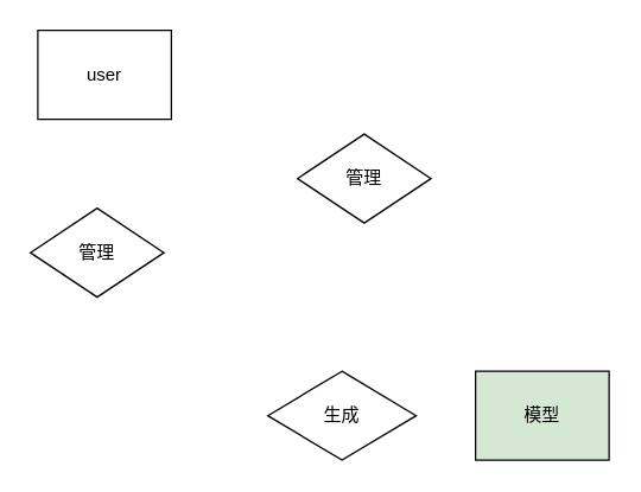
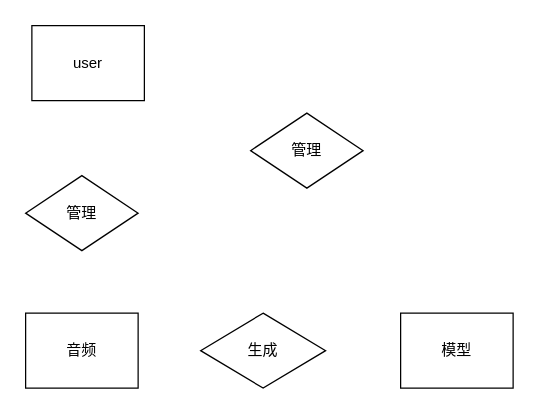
+ <mxCell id="5" value="音频" style="rounded=0;whiteSpace=wrap;html=1;" vertex="1" parent="1"><mxGeometry x="20" y="250" width="90" height="60" as="geometry" /></mxCell>
- <mxCell id="4" value="生成" style="rhombus;whiteSpace=wrap;html=1;" vertex="1" parent="1"><mxGeometry x="180" y="250" width="100" height="60" as="geometry" /></mxCell>
+ <mxCell id="4" value="生成" style="rhombus;whiteSpace=wrap;html=1;" vertex="1" parent="1"><mxGeometry x="160" y="250" width="100" height="60" as="geometry" /></mxCell>
- <mxCell id="6" value="模型" style="rounded=0;whiteSpace=wrap;html=1;fillColor=#d5e8d4;" vertex="1" parent="1"><mxGeometry x="320" y="250" width="90" height="60" as="geometry" /></mxCell>
+ <mxCell id="6" value="模型" style="rounded=0;whiteSpace=wrap;html=1;" vertex="1" parent="1"><mxGeometry x="320" y="250" width="90" height="60" as="geometry" /></mxCell>
